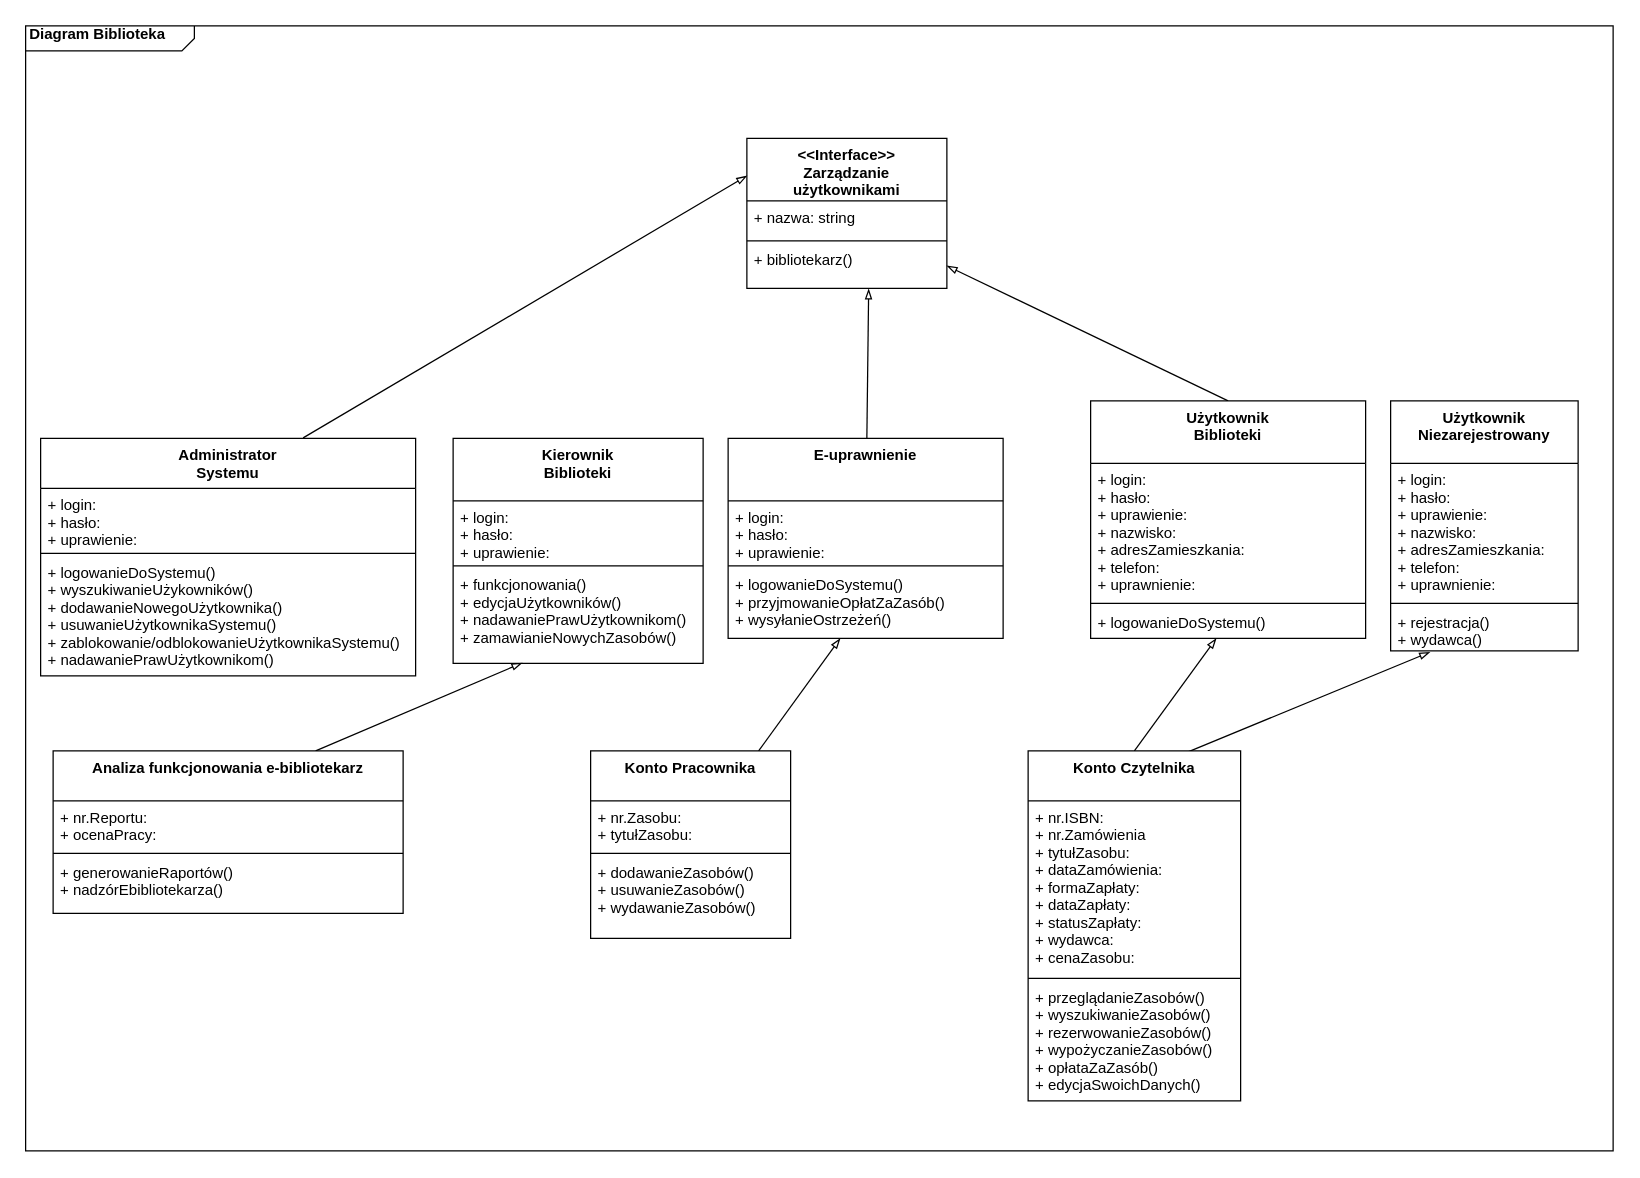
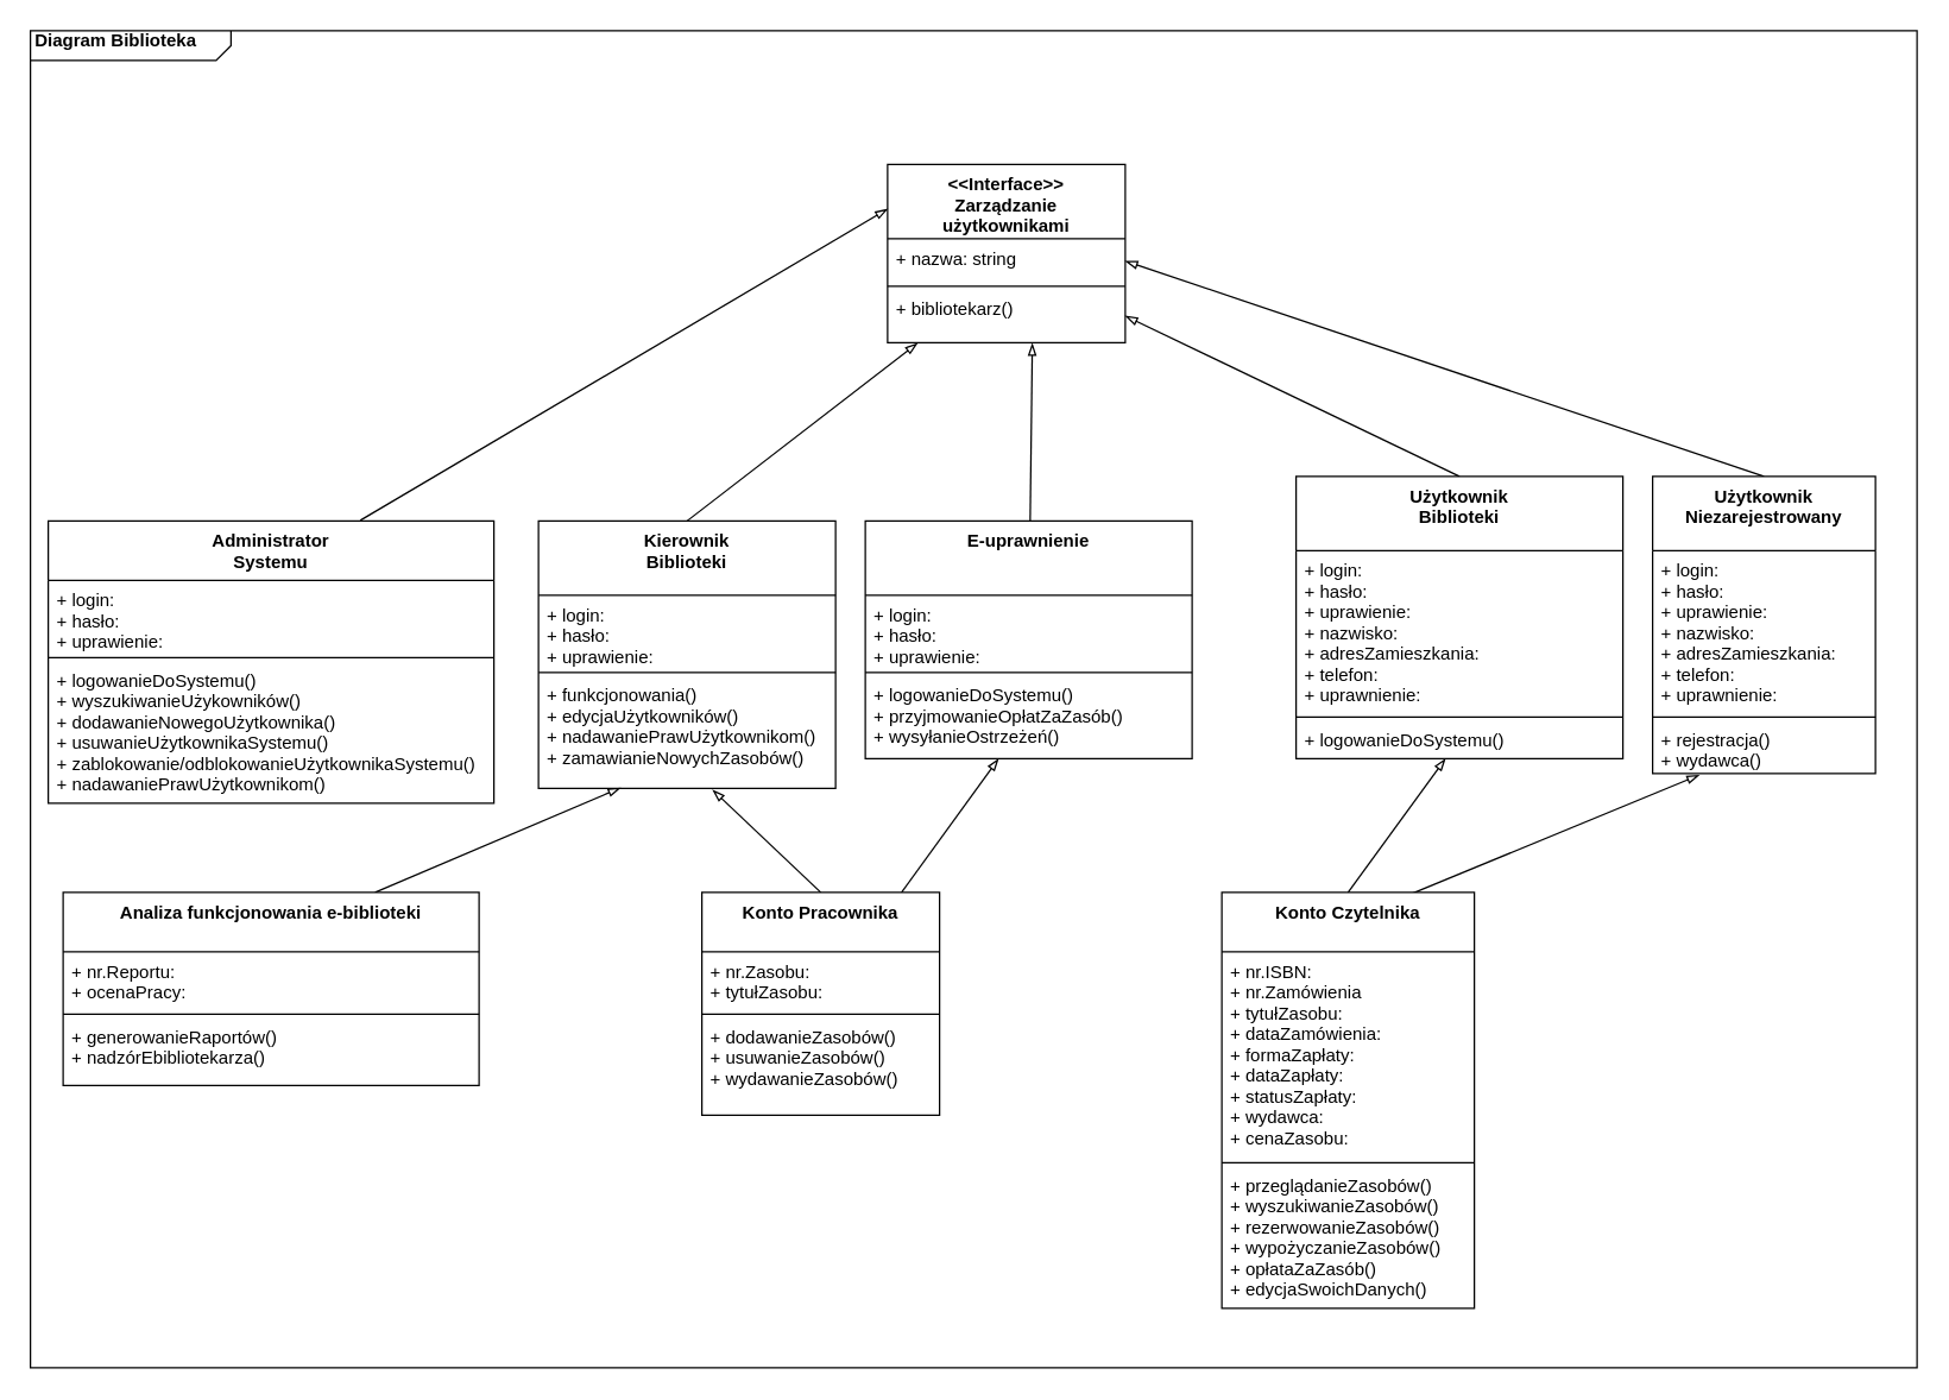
+ <mxCell id="16" style="edgeStyle=none;rounded=0;orthogonalLoop=1;jettySize=auto;html=1;exitX=0.5;exitY=0;exitDx=0;exitDy=0;entryX=1;entryY=0.5;entryDx=0;entryDy=0;endArrow=blockThin;endFill=0;" edge="1" parent="1" source="17" target="13"><mxGeometry relative="1" as="geometry" /></mxCell>
+ <mxCell id="3" style="rounded=0;orthogonalLoop=1;jettySize=auto;html=1;exitX=0.5;exitY=0;exitDx=0;exitDy=0;entryX=0.126;entryY=1.009;entryDx=0;entryDy=0;entryPerimeter=0;endArrow=blockThin;endFill=0;" edge="1" parent="1" source="4" target="15"><mxGeometry relative="1" as="geometry" /></mxCell>
+ <mxCell id="21" style="edgeStyle=none;rounded=0;orthogonalLoop=1;jettySize=auto;html=1;exitX=0.5;exitY=0;exitDx=0;exitDy=0;entryX=0.586;entryY=1.013;entryDx=0;entryDy=0;entryPerimeter=0;endArrow=blockThin;endFill=0;" edge="1" parent="1" source="23" target="7"><mxGeometry relative="1" as="geometry" /></mxCell>
- <mxCell id="28" value="Analiza funkcjonowania e-bibliotekarz" style="swimlane;fontStyle=1;align=center;verticalAlign=top;childLayout=stackLayout;horizontal=1;startSize=40;horizontalStack=0;resizeParent=1;resizeParentMax=0;resizeLast=0;collapsible=1;marginBottom=0;" vertex="1" parent="1"><mxGeometry x="42" y="600" width="280" height="130" as="geometry" /></mxCell>
+ <mxCell id="28" value="Analiza funkcjonowania e-biblioteki" style="swimlane;fontStyle=1;align=center;verticalAlign=top;childLayout=stackLayout;horizontal=1;startSize=40;horizontalStack=0;resizeParent=1;resizeParentMax=0;resizeLast=0;collapsible=1;marginBottom=0;" vertex="1" parent="1"><mxGeometry x="42" y="600" width="280" height="130" as="geometry" /></mxCell>
